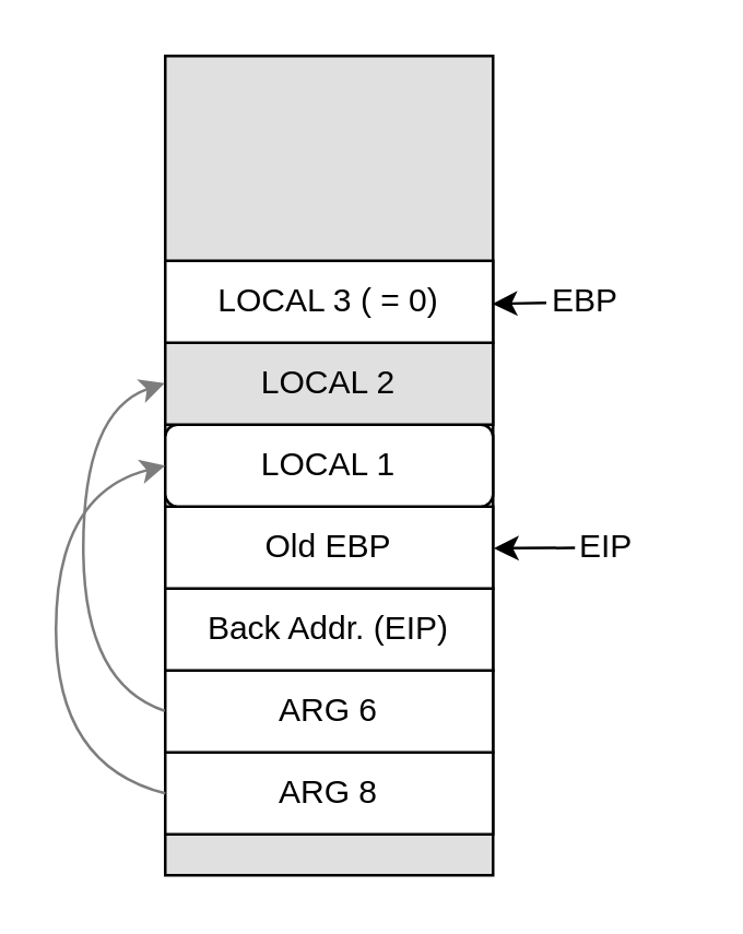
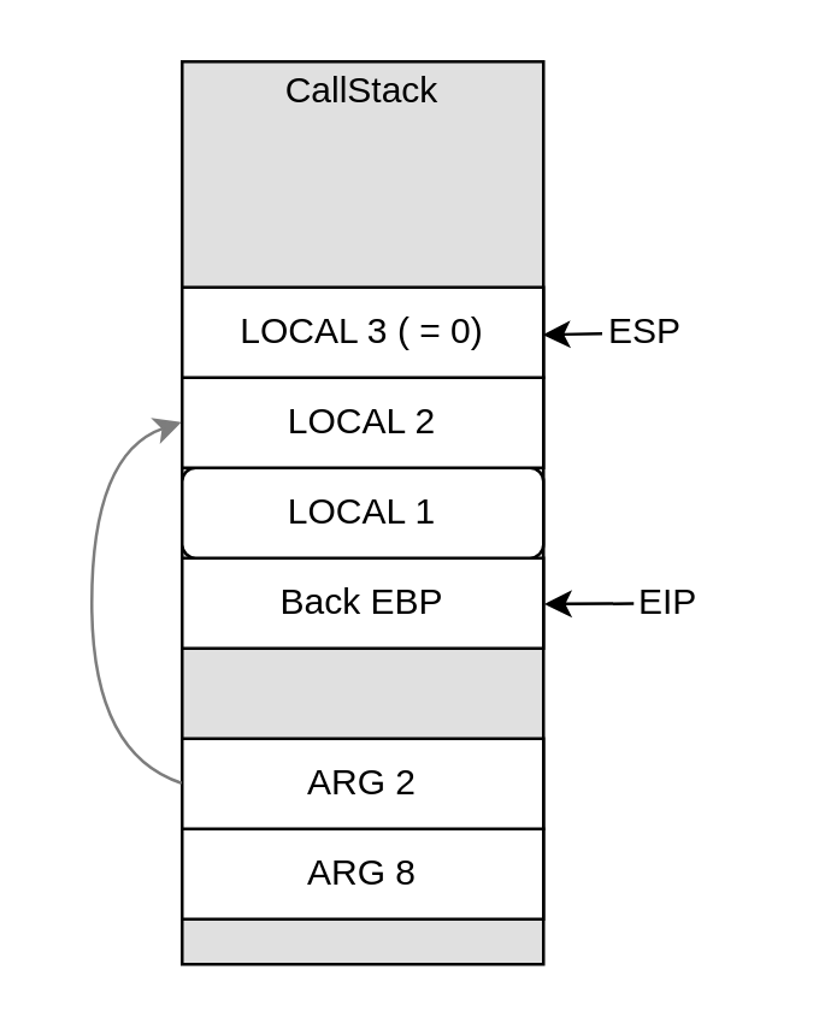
+ <mxCell id="8" value="CallStack" style="text;html=1;strokeColor=none;fillColor=none;align=center;verticalAlign=middle;whiteSpace=wrap;rounded=0;" vertex="1" parent="1"><mxGeometry x="60" y="20" width="120" height="20" as="geometry" /></mxCell>
- <mxCell id="11" value="EBP" style="text;html=1;strokeColor=none;fillColor=none;align=left;verticalAlign=middle;whiteSpace=wrap;rounded=0;" vertex="1" parent="1"><mxGeometry x="199.5" y="100" width="40" height="20" as="geometry" /></mxCell>
+ <mxCell id="11" value="ESP" style="text;html=1;strokeColor=none;fillColor=none;align=left;verticalAlign=middle;whiteSpace=wrap;rounded=0;" vertex="1" parent="1"><mxGeometry x="199.5" y="100" width="40" height="20" as="geometry" /></mxCell>
- <mxCell id="13" value="LOCAL 2" style="rounded=0;whiteSpace=wrap;html=1;fillColor=#e0e0e0;" vertex="1" parent="1"><mxGeometry x="60" y="125" width="120" height="30" as="geometry" /></mxCell>
+ <mxCell id="13" value="LOCAL 2" style="rounded=0;whiteSpace=wrap;html=1;fillColor=#ffffff;" vertex="1" parent="1"><mxGeometry x="60" y="125" width="120" height="30" as="geometry" /></mxCell>
- <mxCell id="10" value="Old EBP" style="rounded=0;whiteSpace=wrap;html=1;fillColor=#ffffff;" vertex="1" parent="1"><mxGeometry x="60" y="185" width="120" height="30" as="geometry" /></mxCell>
+ <mxCell id="10" value="Back EBP" style="rounded=0;whiteSpace=wrap;html=1;fillColor=#ffffff;" vertex="1" parent="1"><mxGeometry x="60" y="185" width="120" height="30" as="geometry" /></mxCell>
- <mxCell id="5" value="Back Addr. (EIP)" style="rounded=0;whiteSpace=wrap;html=1;fillColor=#ffffff;" vertex="1" parent="1"><mxGeometry x="60" y="215" width="120" height="30" as="geometry" /></mxCell>
- <mxCell id="15" value="" style="curved=1;endArrow=classic;html=1;strokeColor=#7D7D7D;align=left;exitX=0;exitY=0.5;exitDx=0;exitDy=0;entryX=0;entryY=0.5;entryDx=0;entryDy=0;" edge="1" parent="1" source="3" target="12"><mxGeometry width="50" height="50" relative="1" as="geometry"><mxPoint x="40" y="240" as="sourcePoint" /><mxPoint x="90" y="190" as="targetPoint" /><Array as="points"><mxPoint x="20" y="280" /><mxPoint x="20" y="180" /></Array></mxGeometry></mxCell>
- <mxCell id="4" value="ARG 6" style="rounded=0;whiteSpace=wrap;html=1;fillColor=#ffffff;" vertex="1" parent="1"><mxGeometry x="60" y="245" width="120" height="30" as="geometry" /></mxCell>
+ <mxCell id="4" value="ARG 2" style="rounded=0;whiteSpace=wrap;html=1;fillColor=#ffffff;" vertex="1" parent="1"><mxGeometry x="60" y="245" width="120" height="30" as="geometry" /></mxCell>
